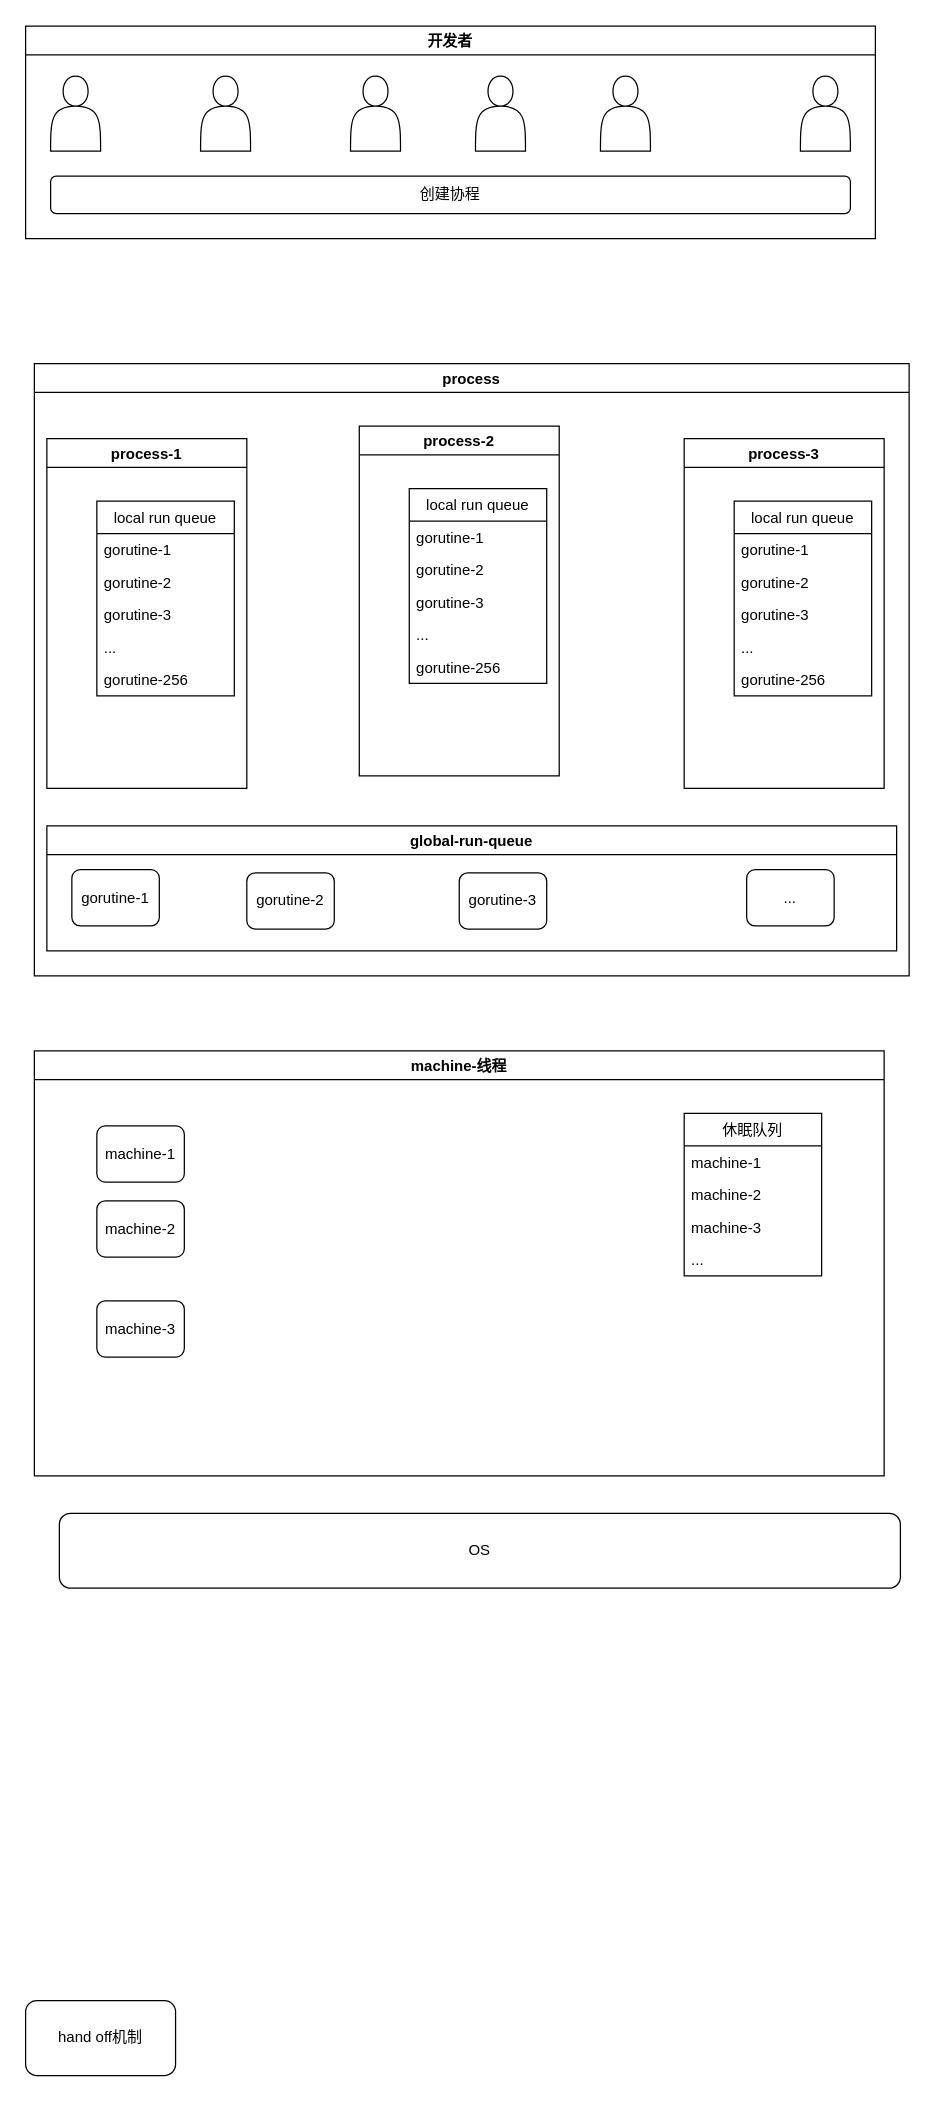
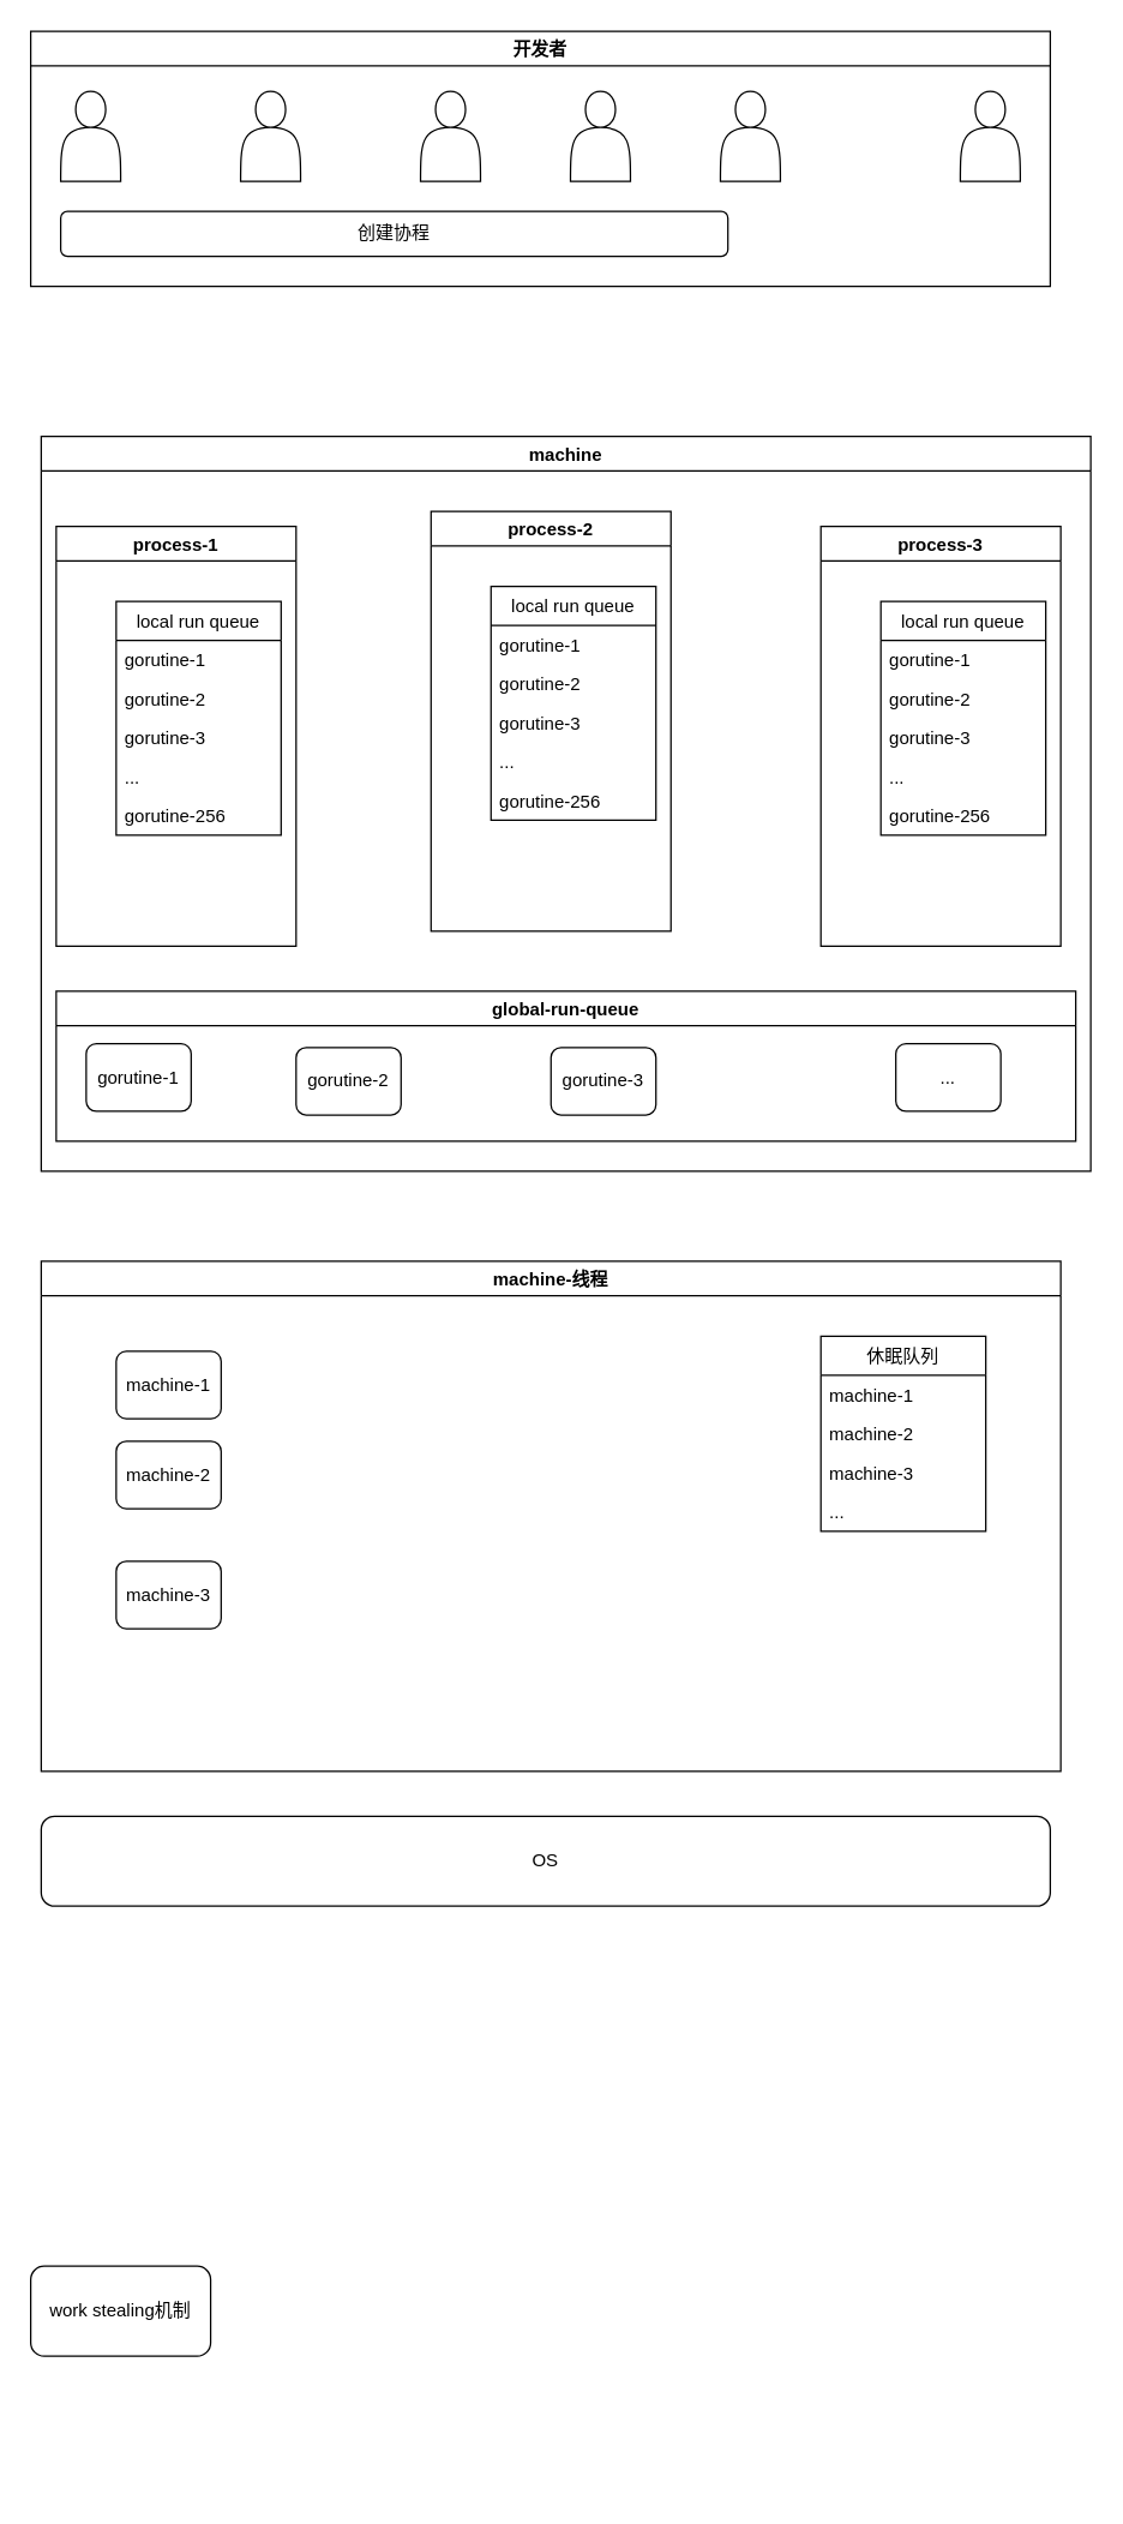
- <mxCell id="9" value="创建协程" style="rounded=1;whiteSpace=wrap;html=1;" vertex="1" parent="2"><mxGeometry x="20" y="120" width="640" height="30" as="geometry" /></mxCell>
+ <mxCell id="9" value="创建协程" style="rounded=1;whiteSpace=wrap;html=1;" vertex="1" parent="2"><mxGeometry x="20" y="120" width="445" height="30" as="geometry" /></mxCell>
- <mxCell id="21" value="process" style="swimlane;" vertex="1" parent="1"><mxGeometry x="27" y="290" width="700" height="490" as="geometry" /></mxCell>
+ <mxCell id="21" value="machine" style="swimlane;" vertex="1" parent="1"><mxGeometry x="27" y="290" width="700" height="490" as="geometry" /></mxCell>
- <mxCell id="48" value="OS" style="rounded=1;whiteSpace=wrap;html=1;" vertex="1" parent="1"><mxGeometry x="47" y="1210" width="673" height="60" as="geometry" /></mxCell>
+ <mxCell id="48" value="OS" style="rounded=1;whiteSpace=wrap;html=1;" vertex="1" parent="1"><mxGeometry x="27" y="1210" width="673" height="60" as="geometry" /></mxCell>
+ <mxCell id="19" value="work stealing机制" style="rounded=1;whiteSpace=wrap;html=1;" vertex="1" parent="1"><mxGeometry x="20" y="1510" width="120" height="60" as="geometry" /></mxCell>
- <mxCell id="20" value="hand off机制" style="rounded=1;whiteSpace=wrap;html=1;" vertex="1" parent="1"><mxGeometry x="20" y="1600" width="120" height="60" as="geometry" /></mxCell>
